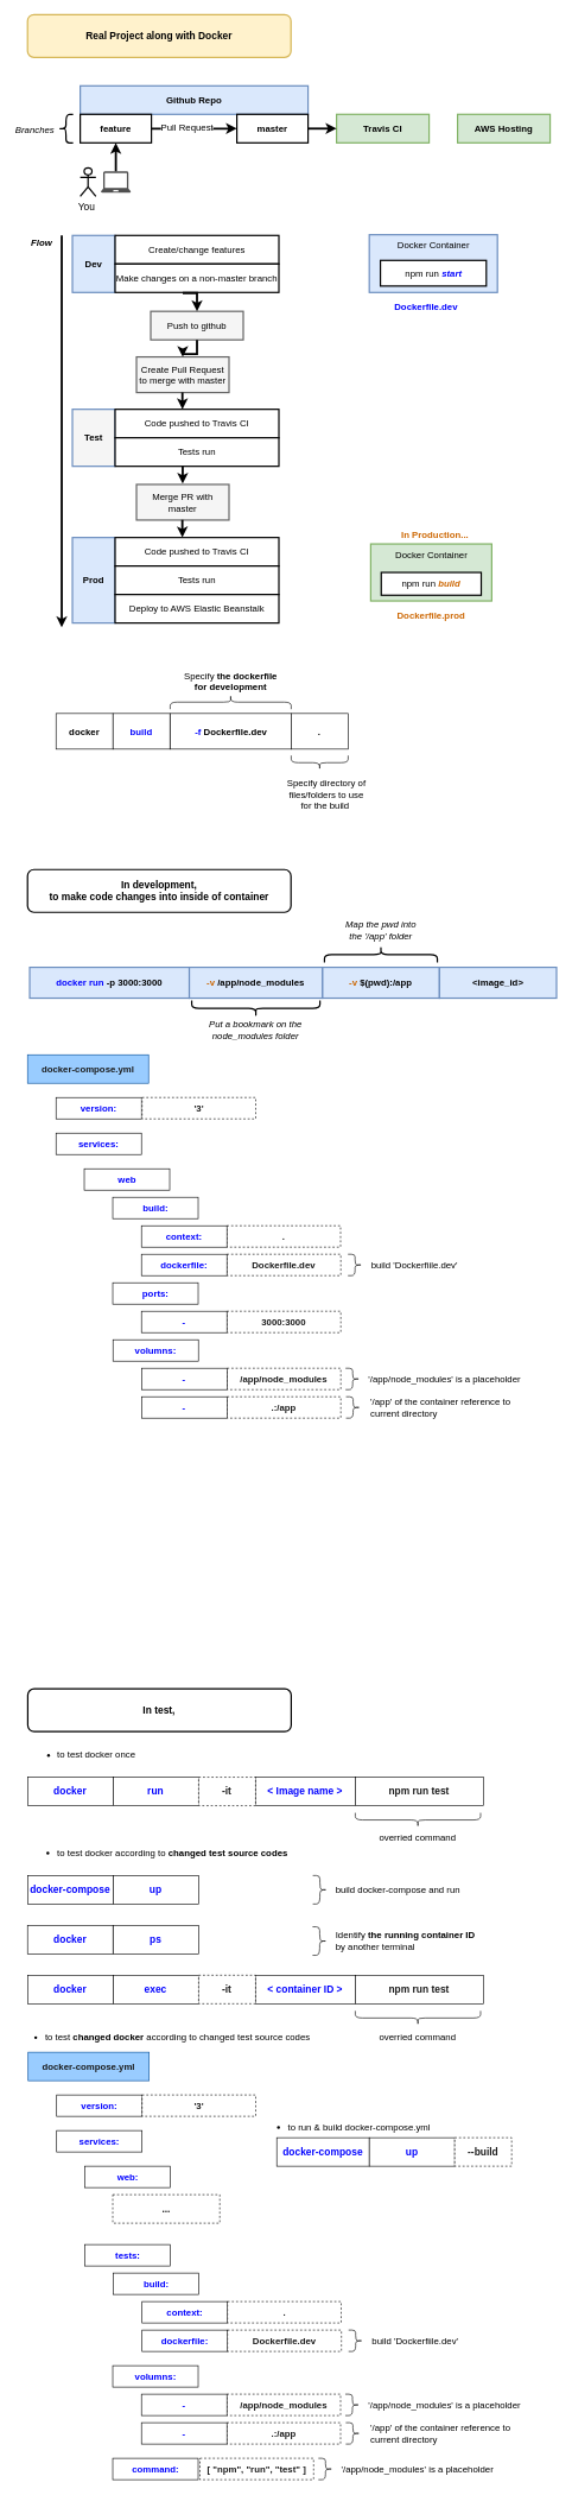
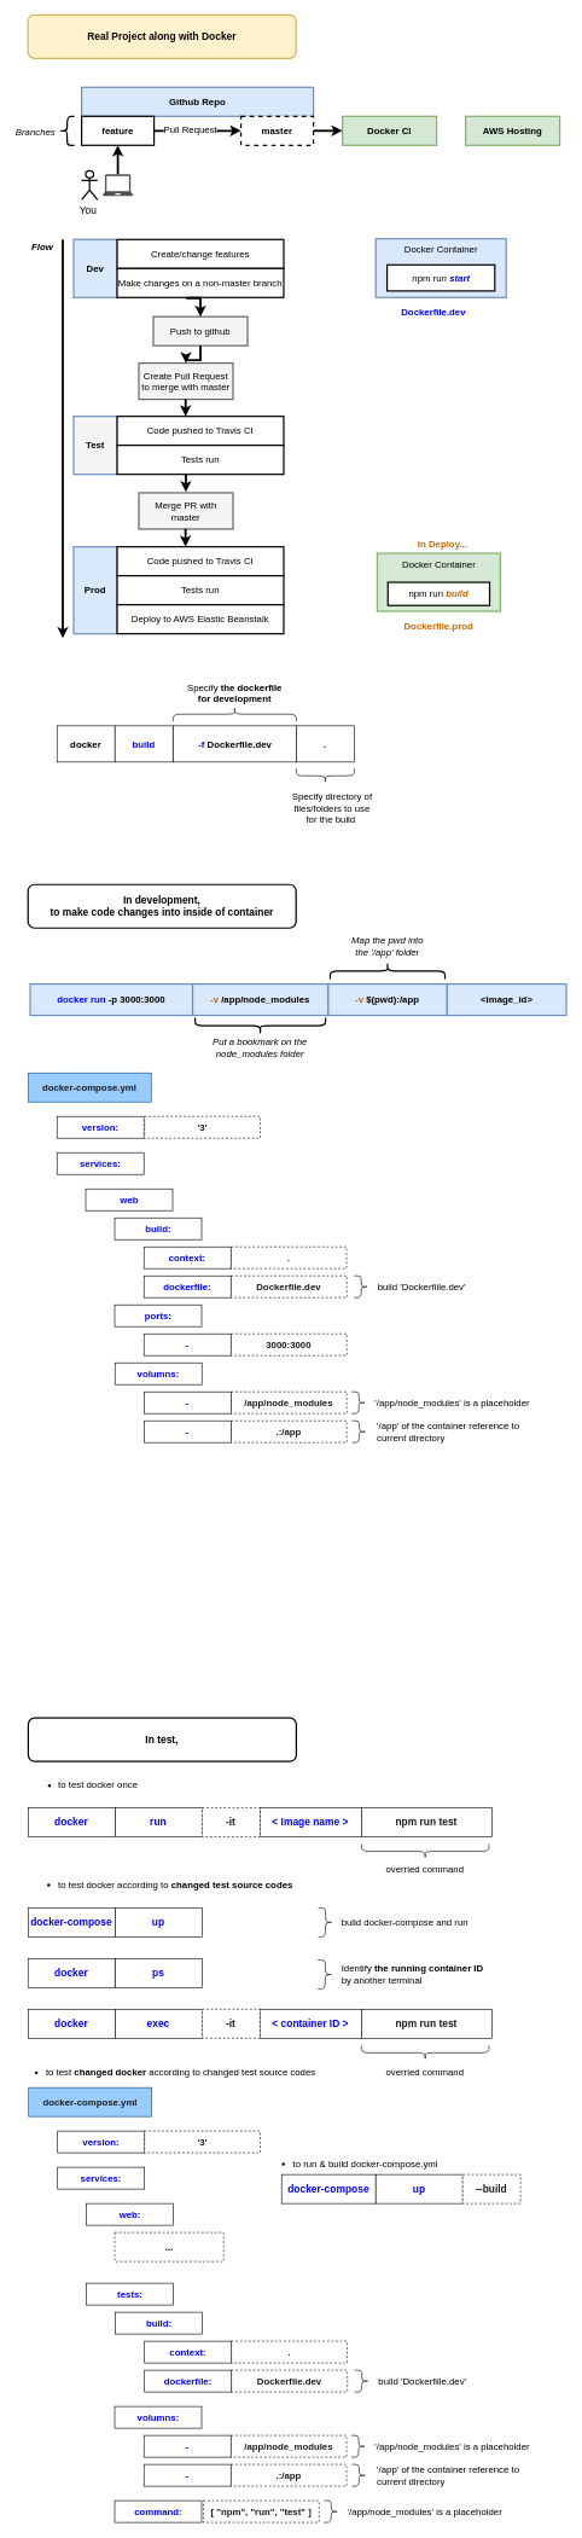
- <mxCell id="5" value="master" style="rounded=0;whiteSpace=wrap;html=1;strokeWidth=2;fontSize=13;align=center;fillColor=#ffffff;strokeColor=#000000;fontStyle=1" parent="3" vertex="1"><mxGeometry x="294" y="40" width="100" height="40" as="geometry" /></mxCell>
+ <mxCell id="5" value="master" style="rounded=0;whiteSpace=wrap;html=1;strokeWidth=2;fontSize=13;align=center;fillColor=#ffffff;strokeColor=#000000;fontStyle=1;dashed=1;" parent="3" vertex="1"><mxGeometry x="294" y="40" width="100" height="40" as="geometry" /></mxCell>
- <mxCell id="14" value="Travis CI" style="rounded=0;whiteSpace=wrap;html=1;strokeWidth=2;fontSize=13;align=center;fillColor=#d5e8d4;strokeColor=#82b366;fontStyle=1" parent="3" vertex="1"><mxGeometry x="434" y="40" width="130" height="40" as="geometry" /></mxCell>
+ <mxCell id="14" value="Docker CI" style="rounded=0;whiteSpace=wrap;html=1;strokeWidth=2;fontSize=13;align=center;fillColor=#d5e8d4;strokeColor=#82b366;fontStyle=1" parent="3" vertex="1"><mxGeometry x="434" y="40" width="130" height="40" as="geometry" /></mxCell>
- <mxCell id="52" value="In Production..." style="text;html=1;strokeColor=none;fillColor=none;align=center;verticalAlign=middle;whiteSpace=wrap;rounded=0;fontSize=13;fontStyle=1;fontColor=#CC6600;" parent="51" vertex="1"><mxGeometry width="245" height="20" as="geometry" /></mxCell>
+ <mxCell id="52" value="In Deploy..." style="text;html=1;strokeColor=none;fillColor=none;align=center;verticalAlign=middle;whiteSpace=wrap;rounded=0;fontSize=13;fontStyle=1;fontColor=#CC6600;" parent="51" vertex="1"><mxGeometry width="245" height="20" as="geometry" /></mxCell>
